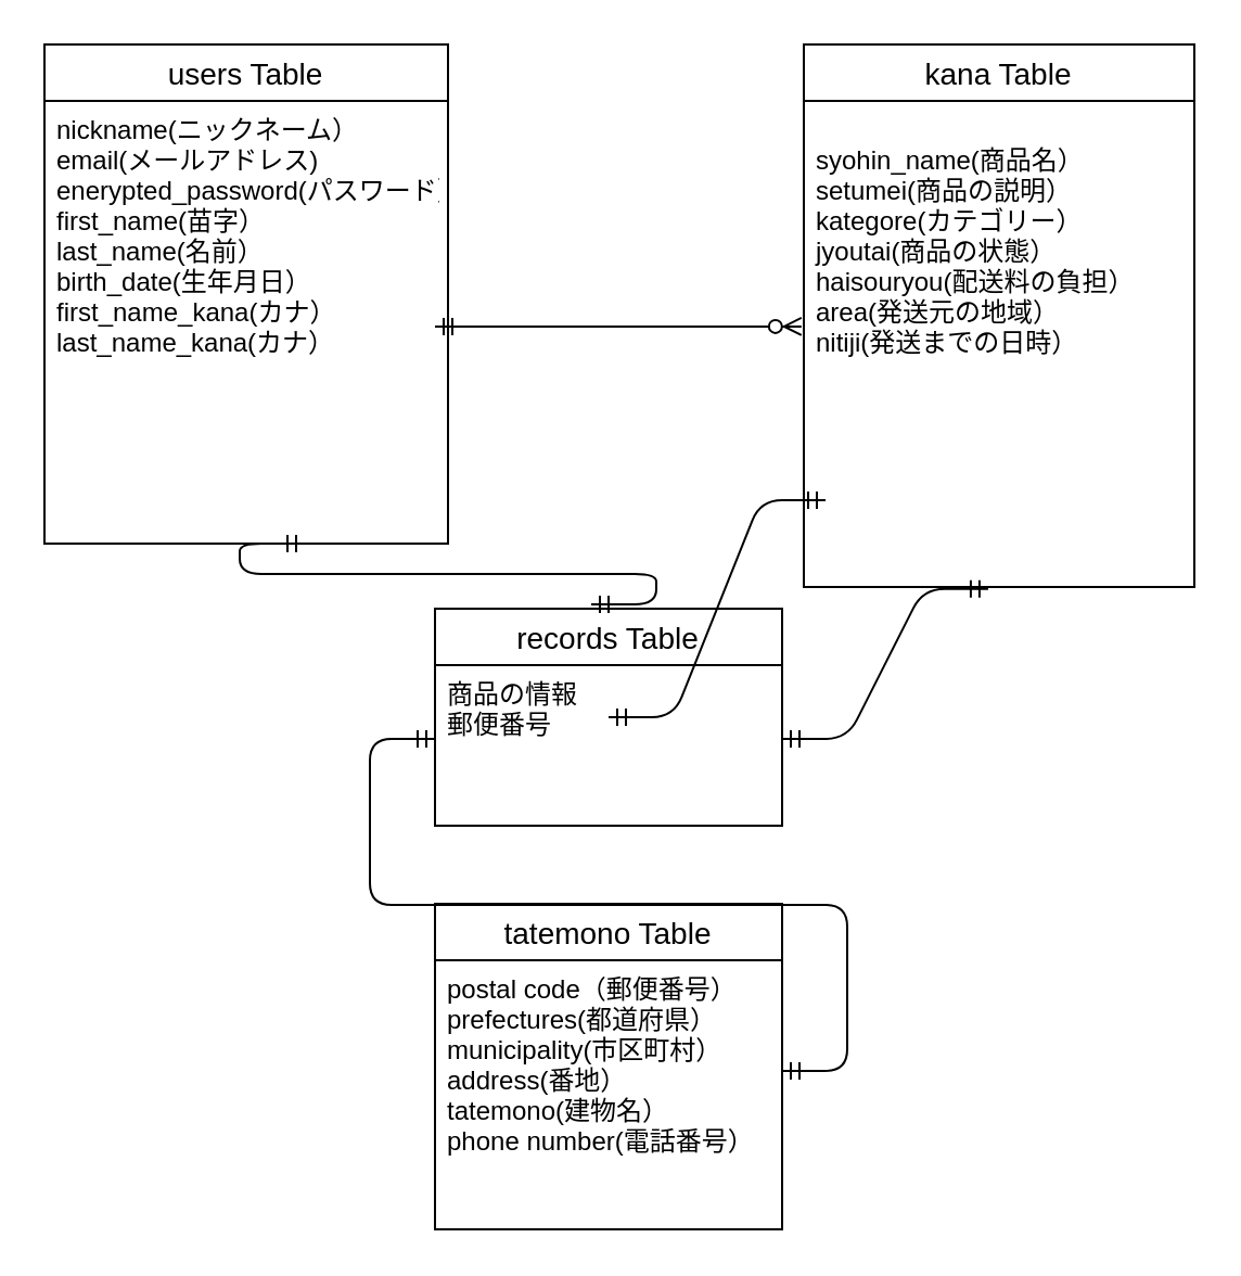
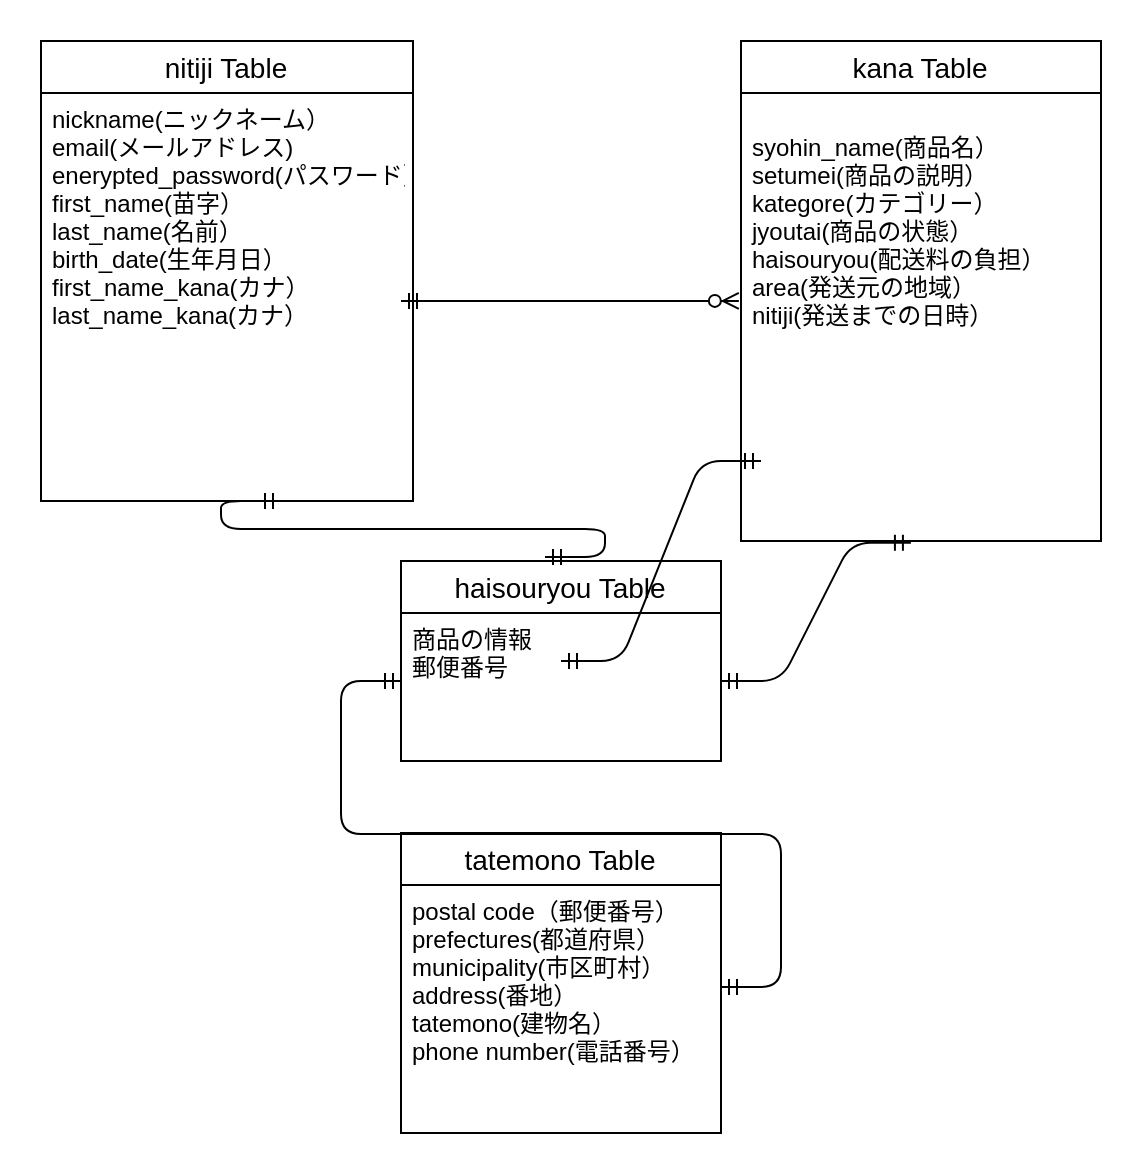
- <mxCell id="2" value="users Table" style="swimlane;fontStyle=0;childLayout=stackLayout;horizontal=1;startSize=26;horizontalStack=0;resizeParent=1;resizeParentMax=0;resizeLast=0;collapsible=1;marginBottom=0;align=center;fontSize=14;" vertex="1" parent="1"><mxGeometry x="20" y="20" width="186" height="230" as="geometry" /></mxCell>
+ <mxCell id="2" value="nitiji Table" style="swimlane;fontStyle=0;childLayout=stackLayout;horizontal=1;startSize=26;horizontalStack=0;resizeParent=1;resizeParentMax=0;resizeLast=0;collapsible=1;marginBottom=0;align=center;fontSize=14;" vertex="1" parent="1"><mxGeometry x="20" y="20" width="186" height="230" as="geometry" /></mxCell>
- <mxCell id="7" value="records Table" style="swimlane;fontStyle=0;childLayout=stackLayout;horizontal=1;startSize=26;horizontalStack=0;resizeParent=1;resizeParentMax=0;resizeLast=0;collapsible=1;marginBottom=0;align=center;fontSize=14;" vertex="1" parent="1"><mxGeometry x="200" y="280" width="160" height="100" as="geometry" /></mxCell>
+ <mxCell id="7" value="haisouryou Table" style="swimlane;fontStyle=0;childLayout=stackLayout;horizontal=1;startSize=26;horizontalStack=0;resizeParent=1;resizeParentMax=0;resizeLast=0;collapsible=1;marginBottom=0;align=center;fontSize=14;" vertex="1" parent="1"><mxGeometry x="200" y="280" width="160" height="100" as="geometry" /></mxCell>
